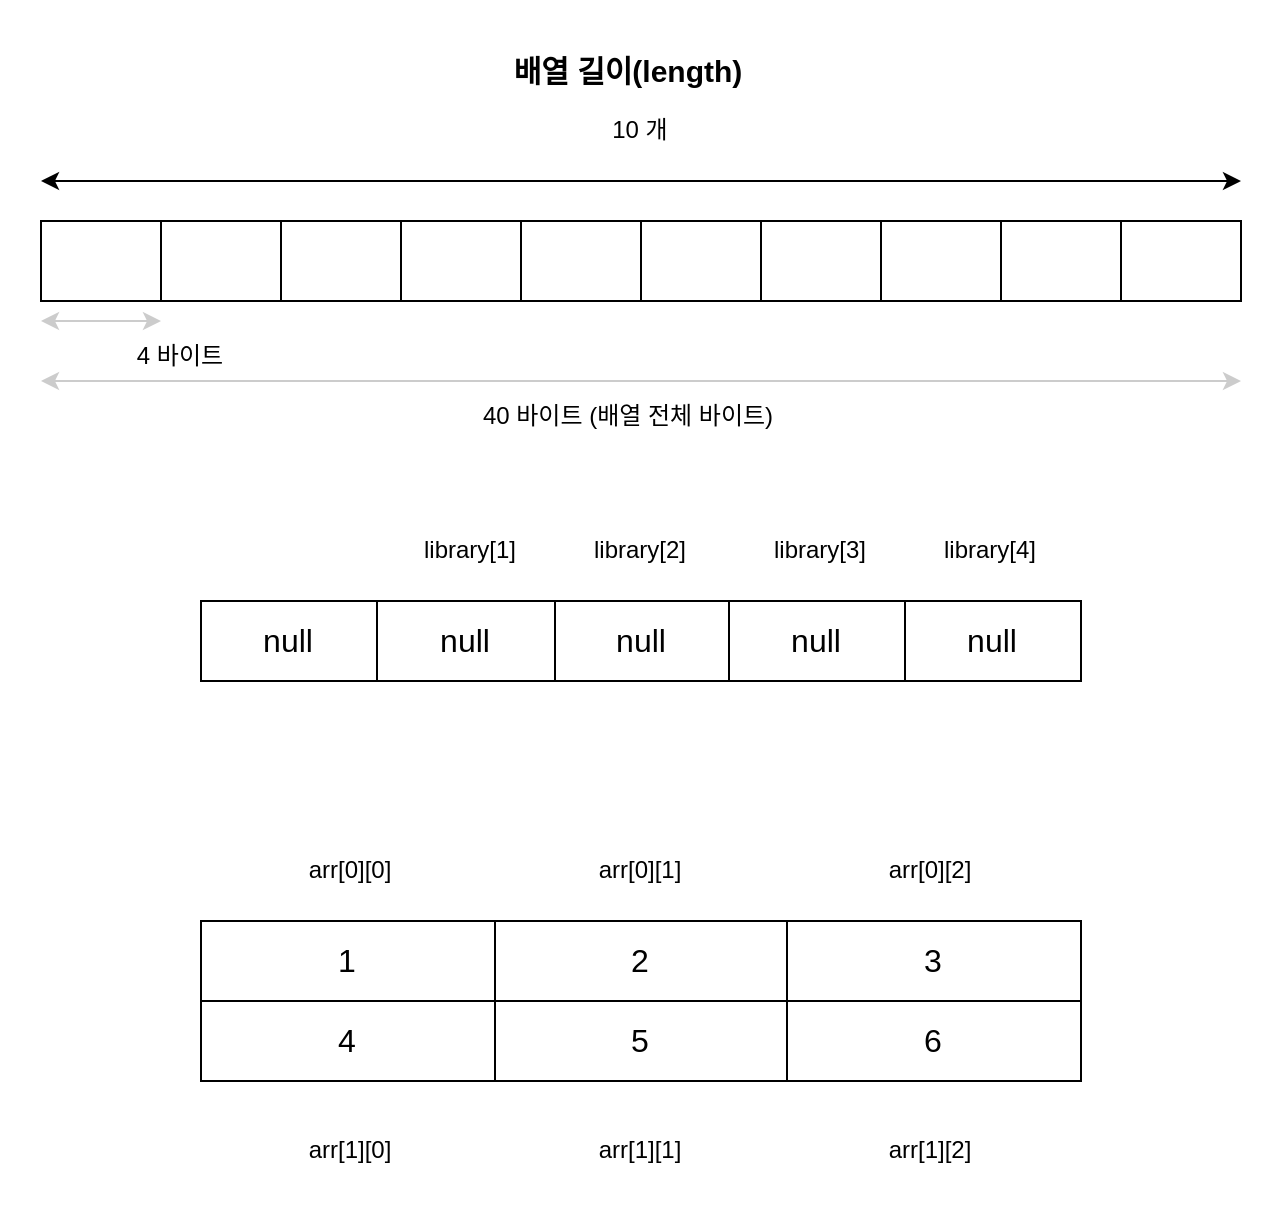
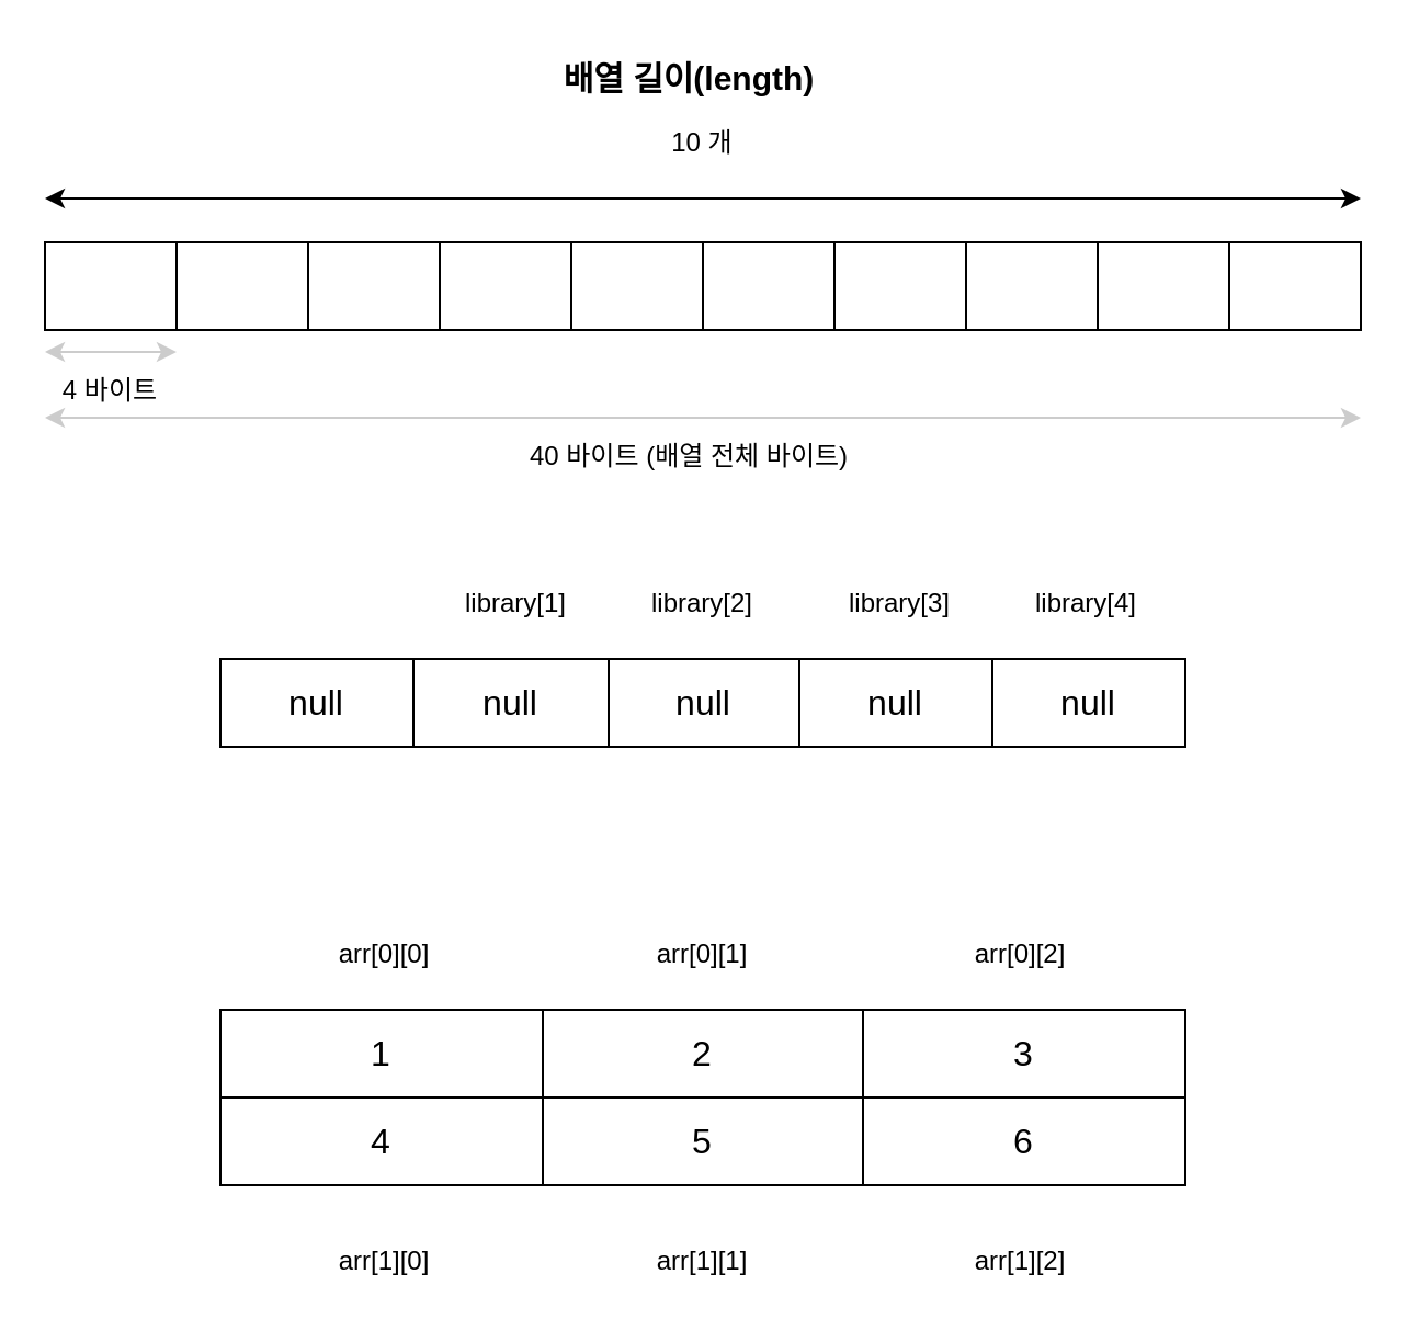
- <mxCell id="19" value="4 바이트" style="text;html=1;strokeColor=none;fillColor=none;align=center;verticalAlign=middle;whiteSpace=wrap;rounded=0;" vertex="1" parent="2"><mxGeometry x="40" y="143" width="60" height="30" as="geometry" /></mxCell>
+ <mxCell id="19" value="4 바이트" style="text;html=1;strokeColor=none;fillColor=none;align=center;verticalAlign=middle;whiteSpace=wrap;rounded=0;" vertex="1" parent="2"><mxGeometry y="143" width="60" height="30" as="geometry" /></mxCell>
